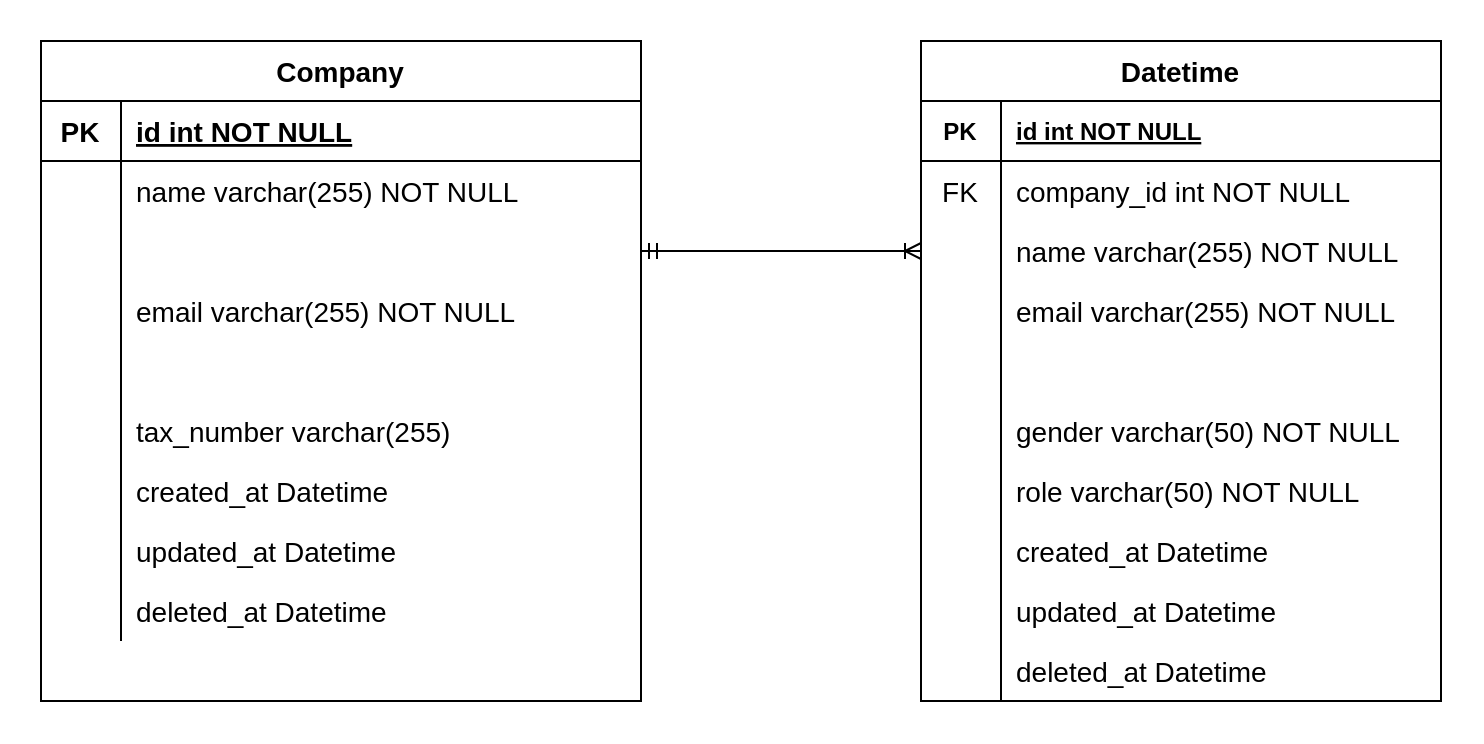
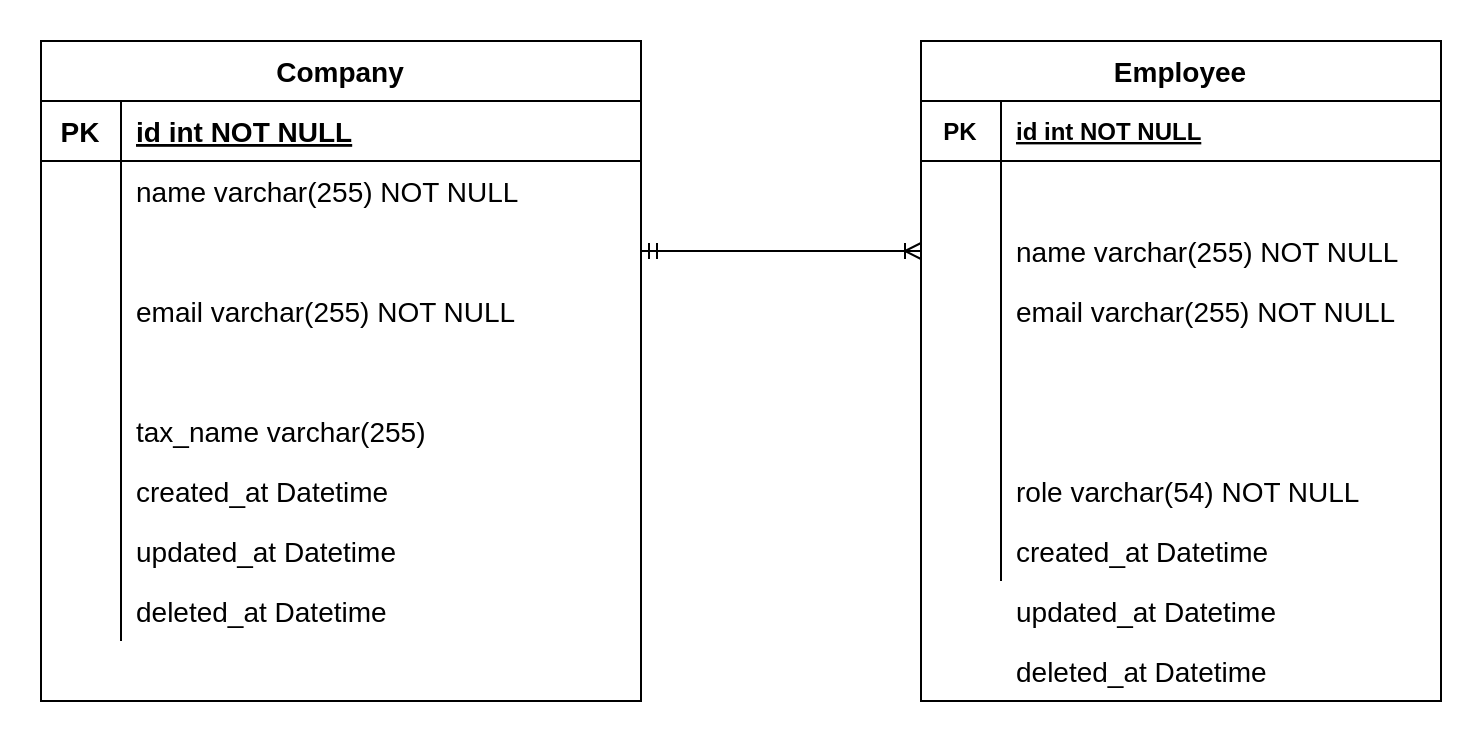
- <mxCell id="2" value="Datetime" style="shape=table;startSize=30;container=1;collapsible=1;childLayout=tableLayout;fixedRows=1;rowLines=0;fontStyle=1;align=center;resizeLast=1;fontSize=14;" parent="1" vertex="1"><mxGeometry x="460" y="20" width="260" height="330" as="geometry" /></mxCell>
+ <mxCell id="2" value="Employee" style="shape=table;startSize=30;container=1;collapsible=1;childLayout=tableLayout;fixedRows=1;rowLines=0;fontStyle=1;align=center;resizeLast=1;fontSize=14;" parent="1" vertex="1"><mxGeometry x="460" y="20" width="260" height="330" as="geometry" /></mxCell>
- <mxCell id="7" value="FK" style="shape=partialRectangle;overflow=hidden;connectable=0;fillColor=none;top=0;left=0;bottom=0;right=0;fontSize=14;" parent="6" vertex="1"><mxGeometry width="40" height="30" as="geometry"><mxRectangle width="40" height="30" as="alternateBounds" /></mxGeometry></mxCell>
- <mxCell id="8" value="company_id int NOT NULL" style="shape=partialRectangle;overflow=hidden;connectable=0;fillColor=none;top=0;left=0;bottom=0;right=0;align=left;spacingLeft=6;fontSize=14;" parent="6" vertex="1"><mxGeometry x="40" width="220" height="30" as="geometry"><mxRectangle width="220" height="30" as="alternateBounds" /></mxGeometry></mxCell>
- <mxCell id="19" value="gender varchar(50) NOT NULL" style="shape=partialRectangle;overflow=hidden;connectable=0;fillColor=none;top=0;left=0;bottom=0;right=0;align=left;spacingLeft=6;fontSize=14;" parent="17" vertex="1"><mxGeometry x="40" width="220" height="30" as="geometry"><mxRectangle width="220" height="30" as="alternateBounds" /></mxGeometry></mxCell>
- <mxCell id="48" value="tax_number varchar(255)" style="shape=partialRectangle;overflow=hidden;connectable=0;fillColor=none;top=0;left=0;bottom=0;right=0;align=left;spacingLeft=6;fontStyle=0;fontSize=14;" parent="46" vertex="1"><mxGeometry x="40" width="260" height="30" as="geometry"><mxRectangle width="260" height="30" as="alternateBounds" /></mxGeometry></mxCell>
+ <mxCell id="48" value="tax_name varchar(255)" style="shape=partialRectangle;overflow=hidden;connectable=0;fillColor=none;top=0;left=0;bottom=0;right=0;align=left;spacingLeft=6;fontStyle=0;fontSize=14;" parent="46" vertex="1"><mxGeometry x="40" width="260" height="30" as="geometry"><mxRectangle width="260" height="30" as="alternateBounds" /></mxGeometry></mxCell>
- <mxCell id="22" value="role varchar(50) NOT NULL" style="shape=partialRectangle;overflow=hidden;connectable=0;fillColor=none;top=0;left=0;bottom=0;right=0;align=left;spacingLeft=6;fontSize=14;" parent="20" vertex="1"><mxGeometry x="40" width="220" height="30" as="geometry"><mxRectangle width="220" height="30" as="alternateBounds" /></mxGeometry></mxCell>
+ <mxCell id="22" value="role varchar(54) NOT NULL" style="shape=partialRectangle;overflow=hidden;connectable=0;fillColor=none;top=0;left=0;bottom=0;right=0;align=left;spacingLeft=6;fontSize=14;" parent="20" vertex="1"><mxGeometry x="40" width="220" height="30" as="geometry"><mxRectangle width="220" height="30" as="alternateBounds" /></mxGeometry></mxCell>
